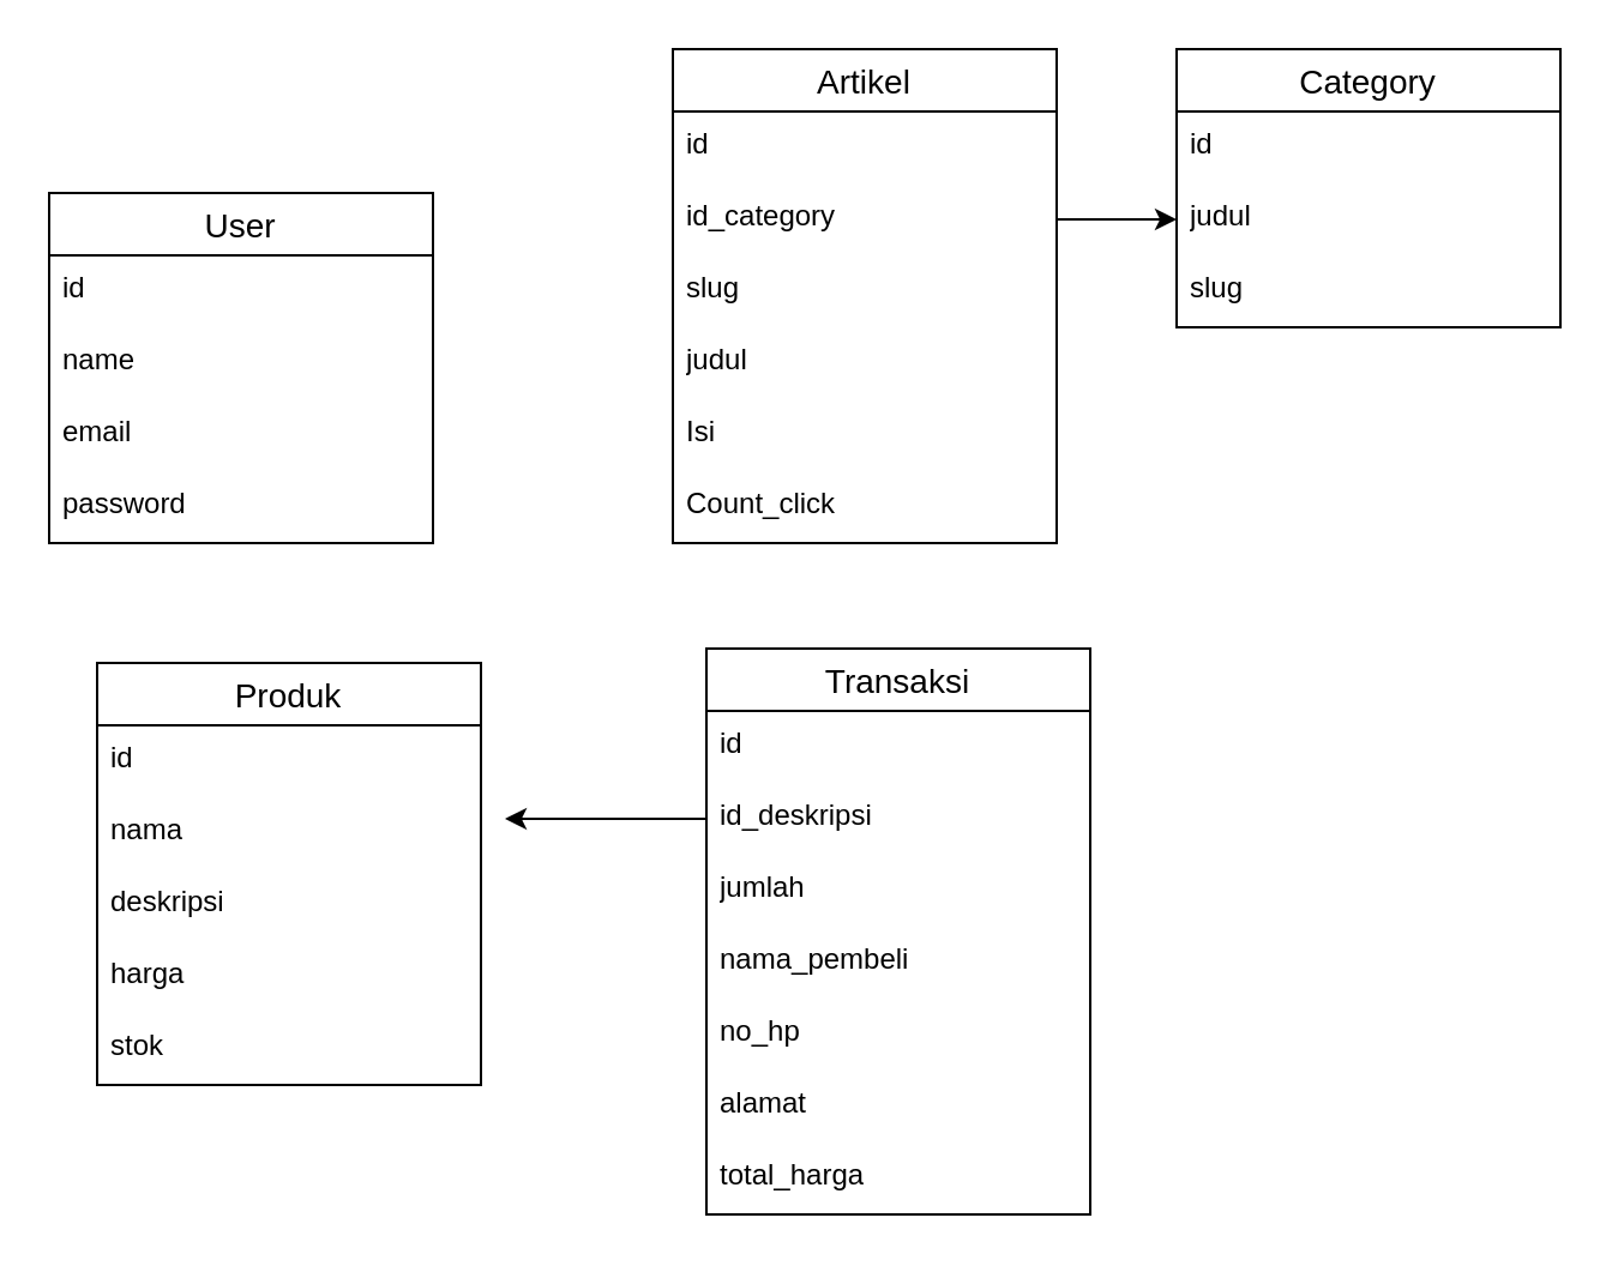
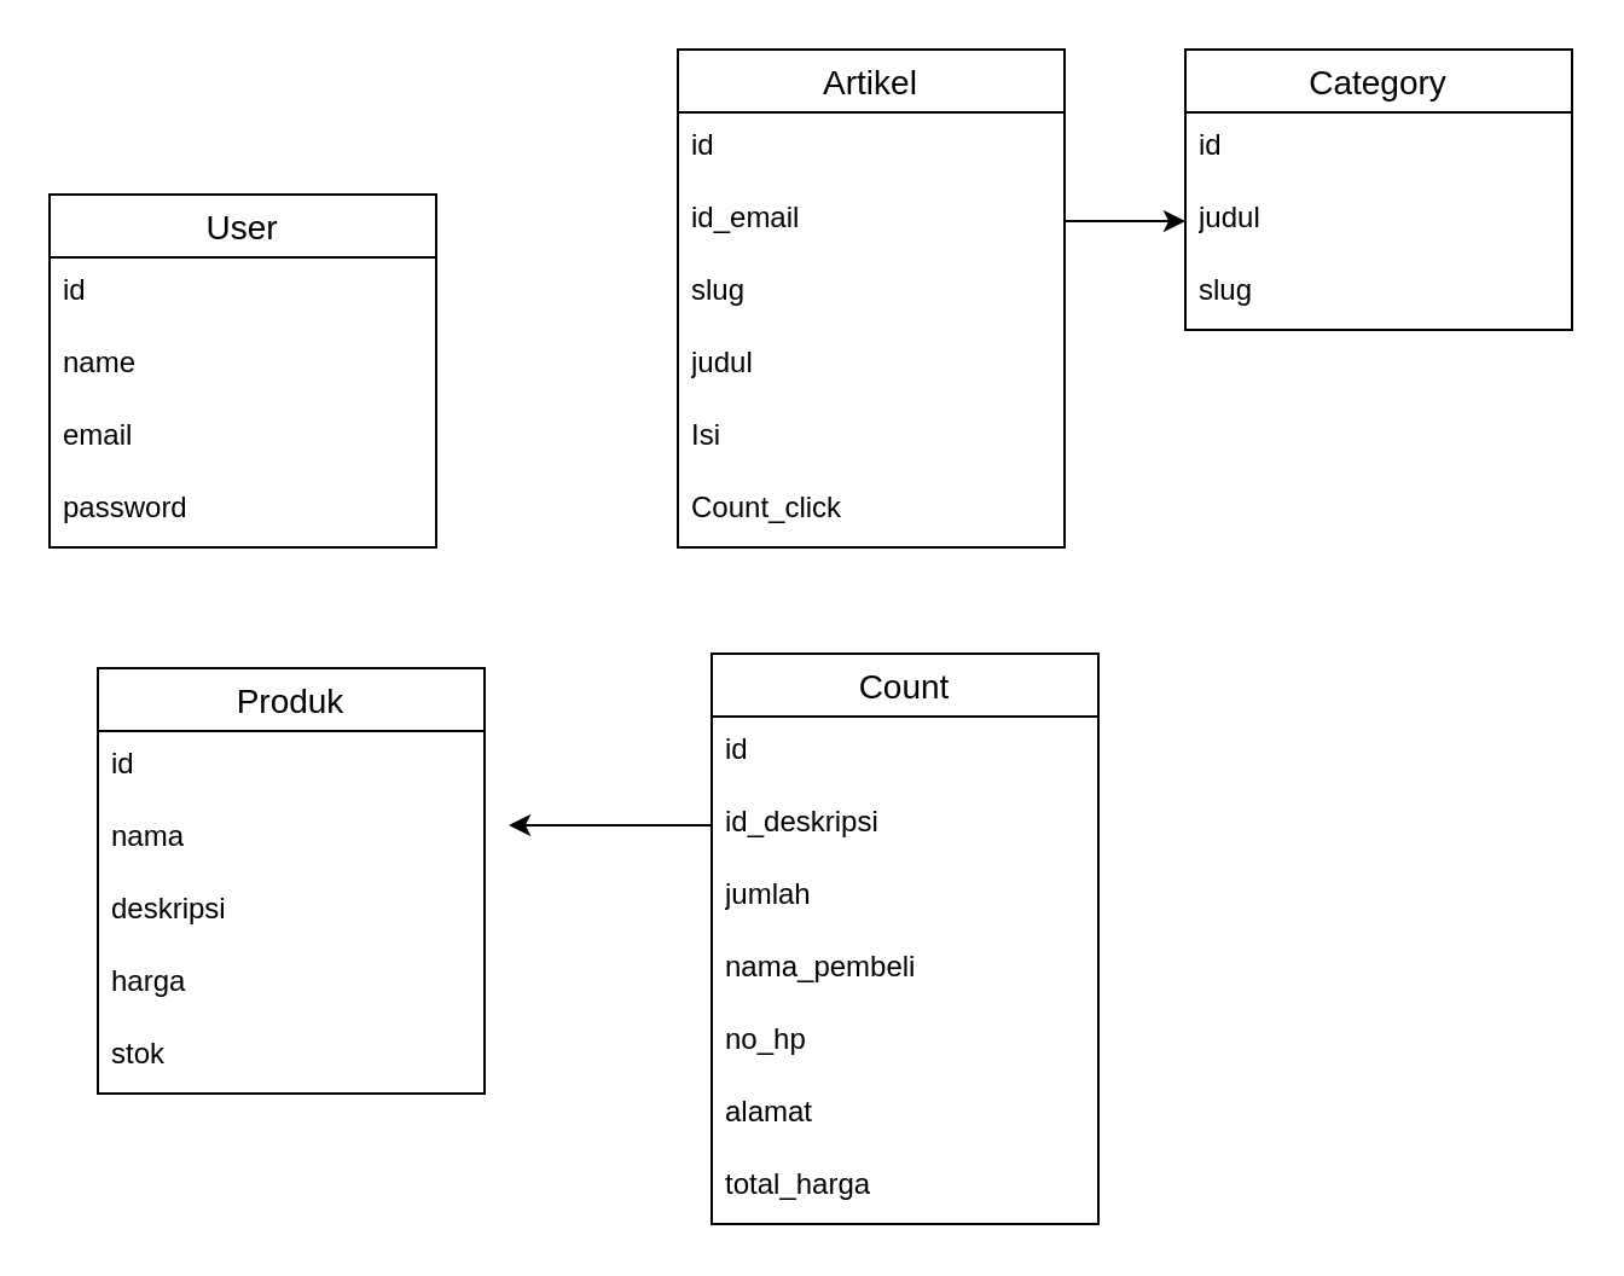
- <mxCell id="9" value="id_category" style="text;strokeColor=none;fillColor=none;spacingLeft=4;spacingRight=4;overflow=hidden;rotatable=0;points=[[0,0.5],[1,0.5]];portConstraint=eastwest;fontSize=12;whiteSpace=wrap;html=1;" vertex="1" parent="7"><mxGeometry y="56" width="160" height="30" as="geometry" /></mxCell>
+ <mxCell id="9" value="id_email" style="text;strokeColor=none;fillColor=none;spacingLeft=4;spacingRight=4;overflow=hidden;rotatable=0;points=[[0,0.5],[1,0.5]];portConstraint=eastwest;fontSize=12;whiteSpace=wrap;html=1;" vertex="1" parent="7"><mxGeometry y="56" width="160" height="30" as="geometry" /></mxCell>
- <mxCell id="20" value="Transaksi" style="swimlane;fontStyle=0;childLayout=stackLayout;horizontal=1;startSize=26;horizontalStack=0;resizeParent=1;resizeParentMax=0;resizeLast=0;collapsible=1;marginBottom=0;align=center;fontSize=14;" vertex="1" parent="1"><mxGeometry x="294" y="270" width="160" height="236" as="geometry" /></mxCell>
+ <mxCell id="20" value="Count" style="swimlane;fontStyle=0;childLayout=stackLayout;horizontal=1;startSize=26;horizontalStack=0;resizeParent=1;resizeParentMax=0;resizeLast=0;collapsible=1;marginBottom=0;align=center;fontSize=14;" vertex="1" parent="1"><mxGeometry x="294" y="270" width="160" height="236" as="geometry" /></mxCell>
